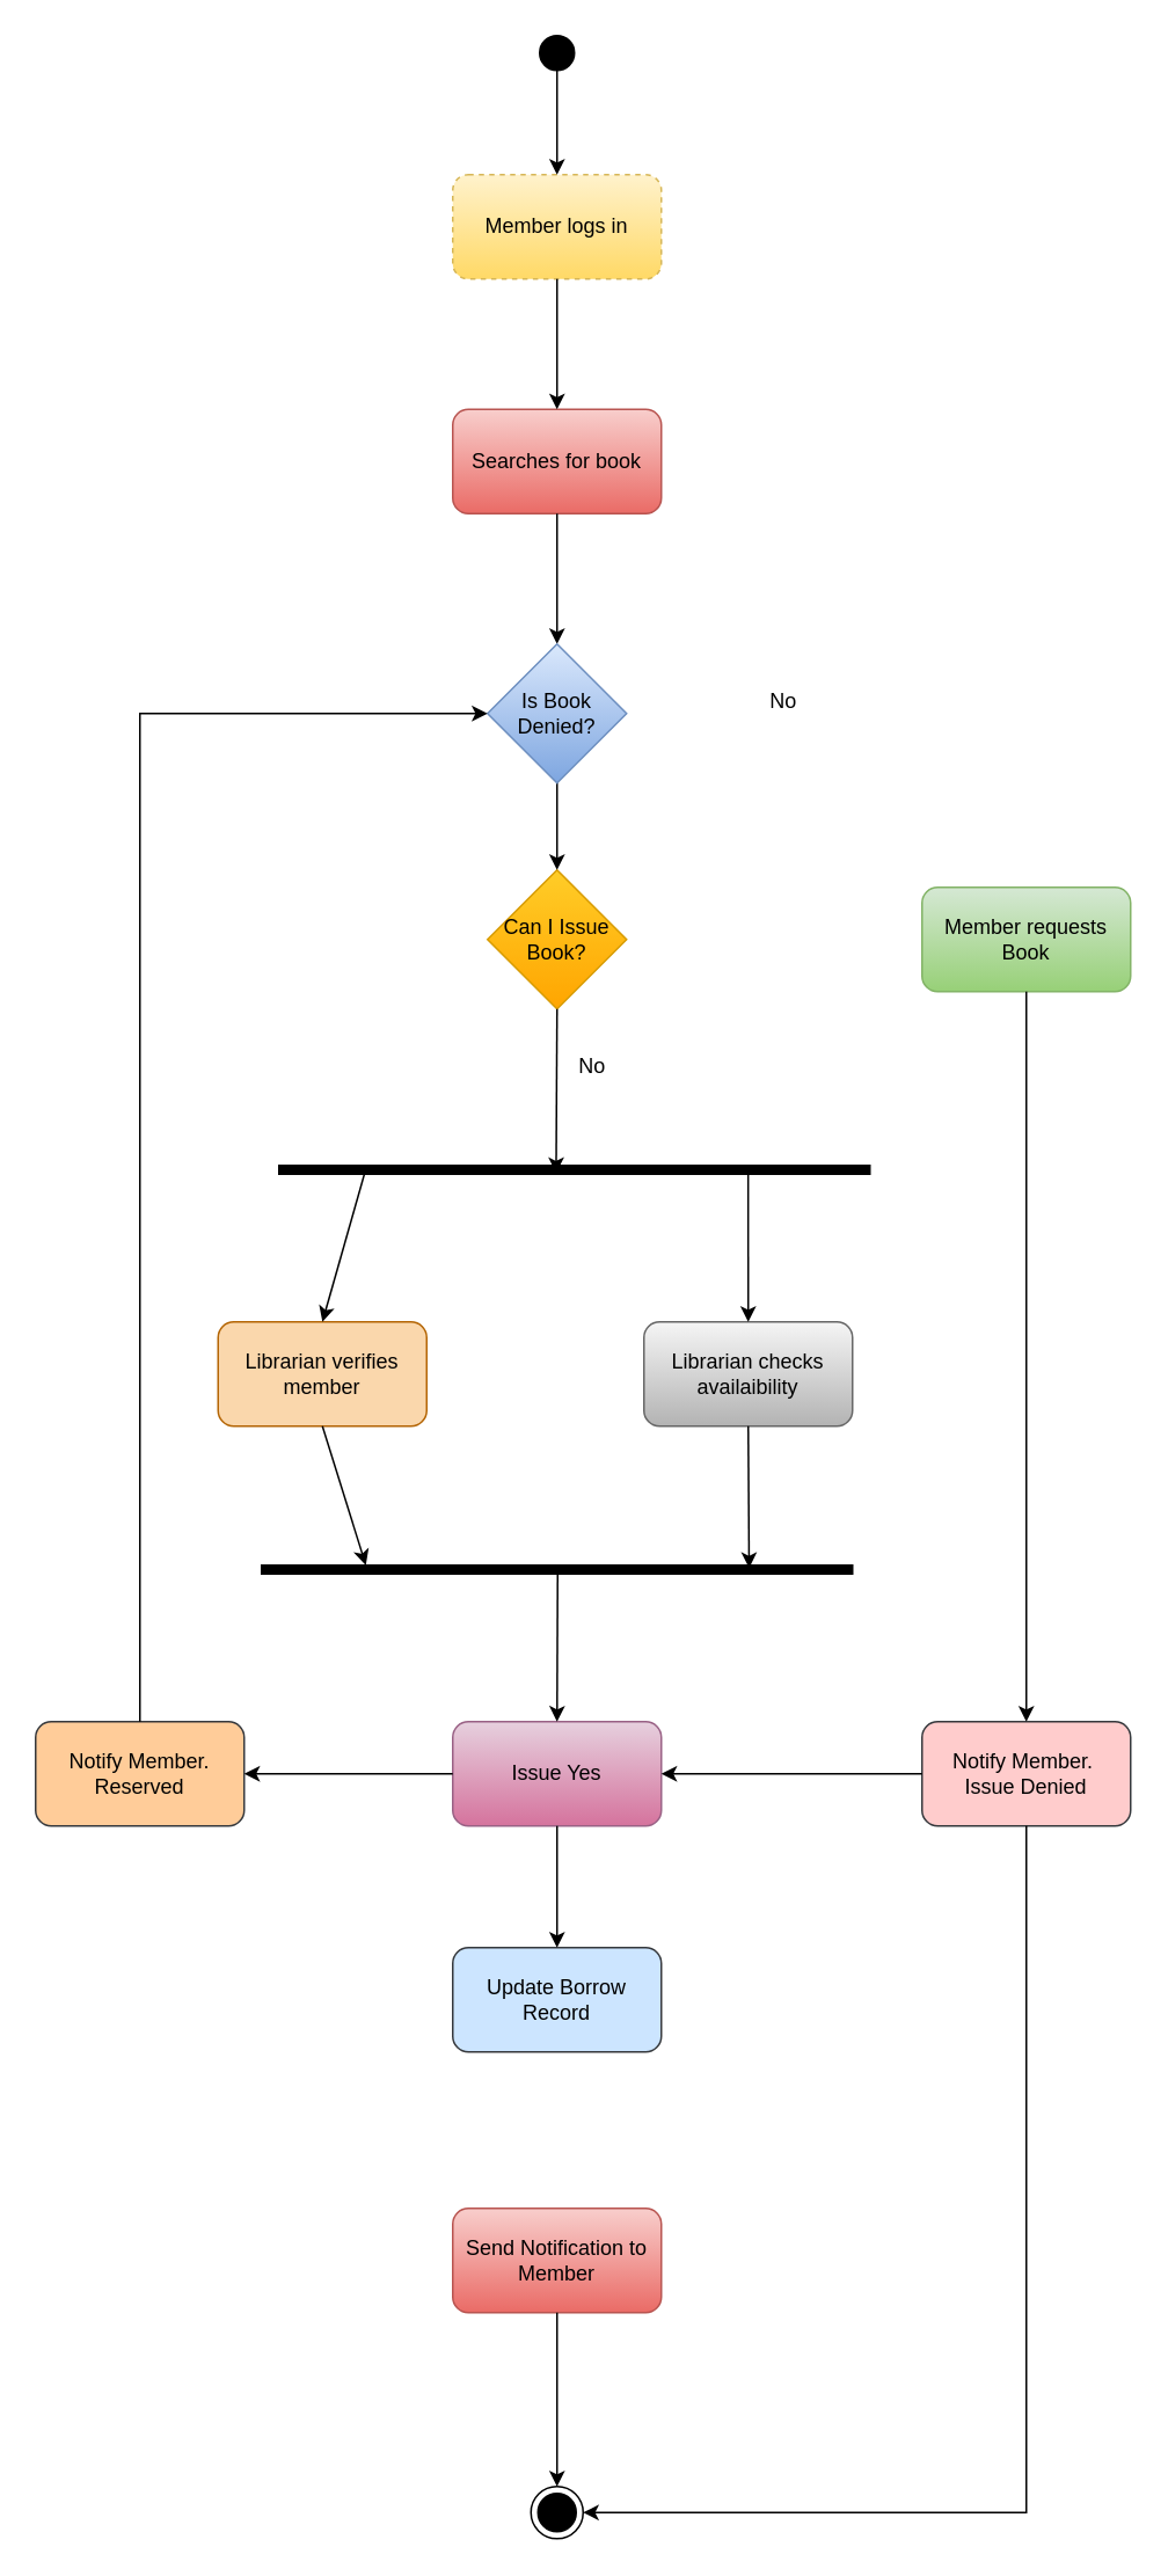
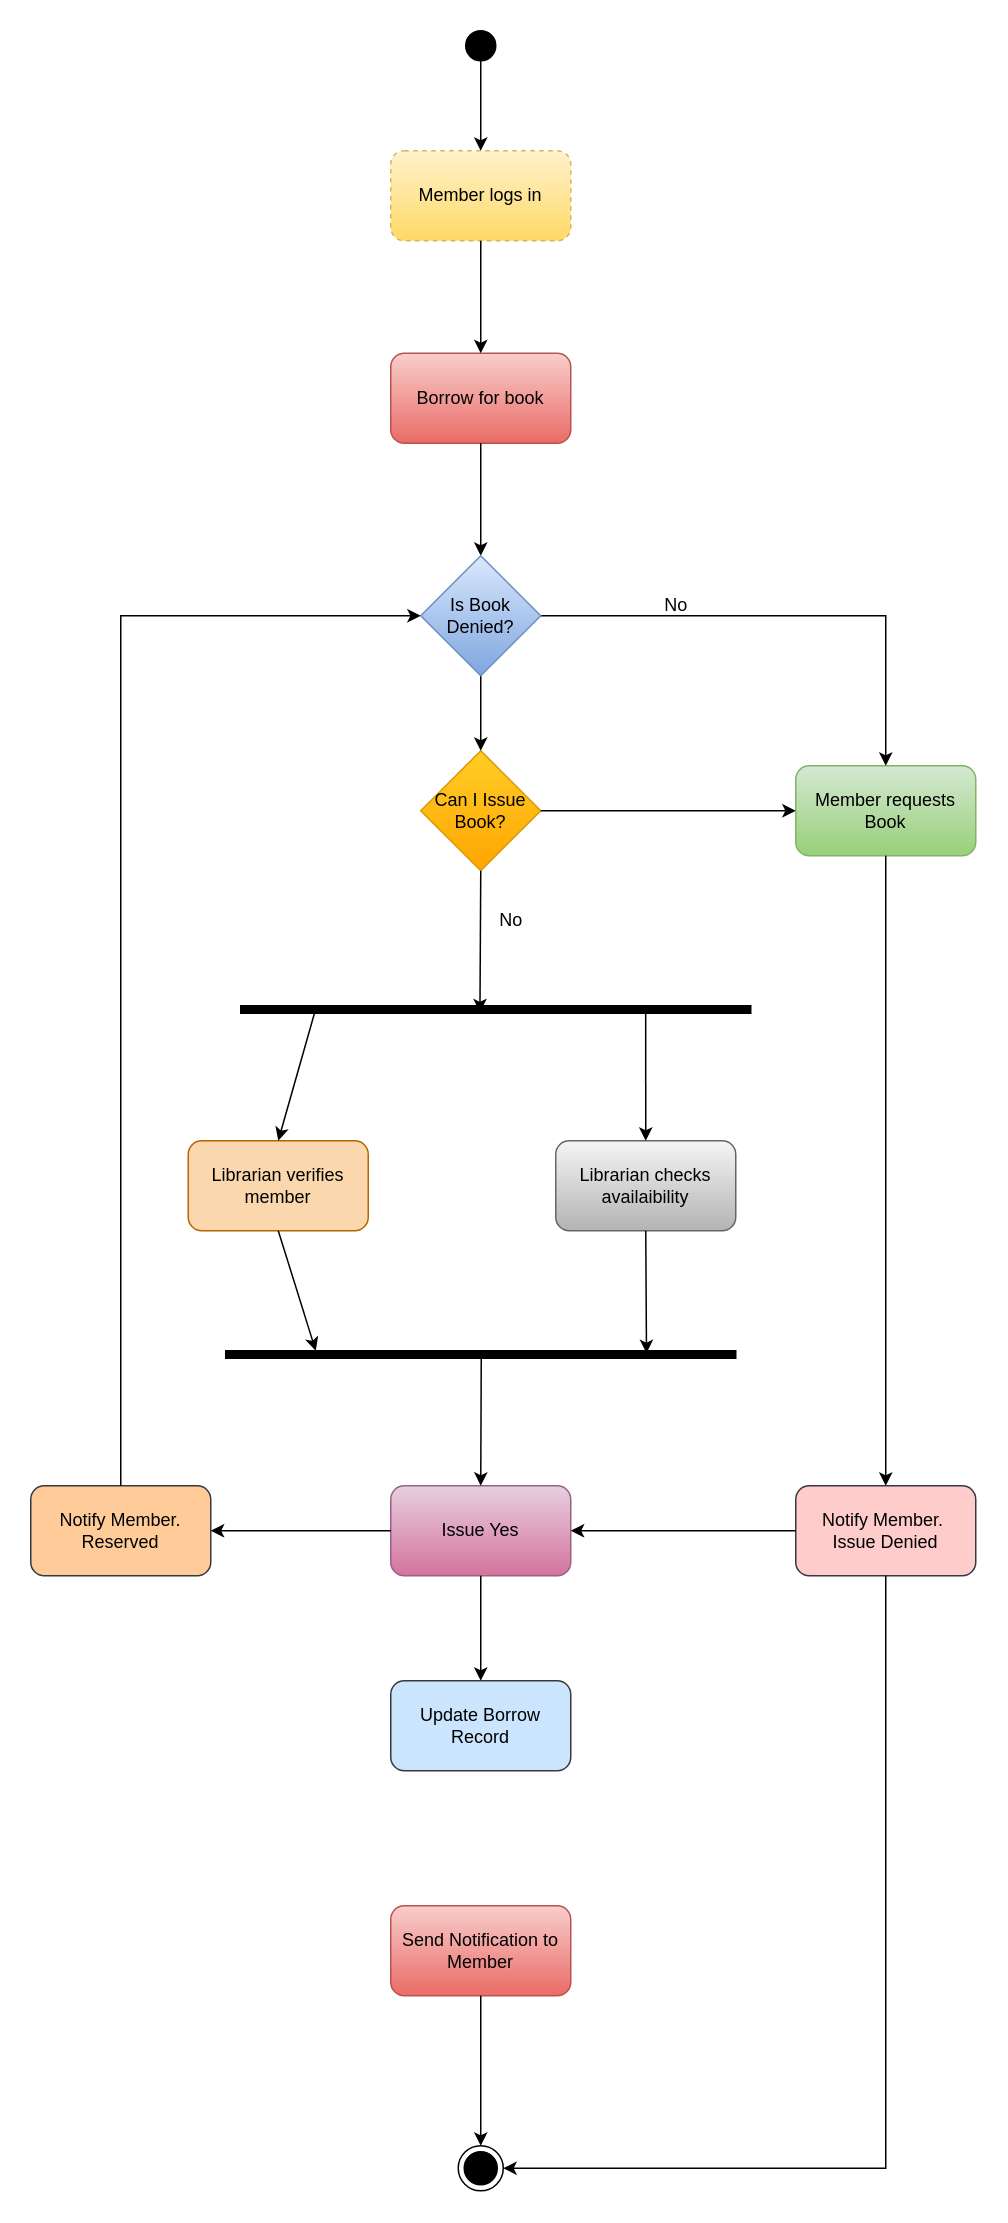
- <mxCell id="7" value="Searches for book" style="rounded=1;whiteSpace=wrap;html=1;fillColor=#f8cecc;strokeColor=#b85450;gradientColor=#ea6b66;" parent="1" vertex="1"><mxGeometry x="260" y="235" width="120" height="60" as="geometry" /></mxCell>
+ <mxCell id="7" value="Borrow for book" style="rounded=1;whiteSpace=wrap;html=1;fillColor=#f8cecc;strokeColor=#b85450;gradientColor=#ea6b66;" parent="1" vertex="1"><mxGeometry x="260" y="235" width="120" height="60" as="geometry" /></mxCell>
+ <mxCell id="10" value="" style="endArrow=classic;html=1;rounded=0;exitX=1;exitY=0.5;exitDx=0;exitDy=0;entryX=0.5;entryY=0;entryDx=0;entryDy=0;endFill=1;" parent="1" source="18" target="9" edge="1"><mxGeometry width="50" height="50" relative="1" as="geometry"><mxPoint x="380" y="410" as="sourcePoint" /><mxPoint x="530" y="300" as="targetPoint" /><Array as="points"><mxPoint x="590" y="410" /></Array></mxGeometry></mxCell>
+ <mxCell id="14" value="" style="endArrow=classic;html=1;rounded=0;entryX=0;entryY=0.5;entryDx=0;entryDy=0;exitX=1;exitY=0.5;exitDx=0;exitDy=0;" parent="1" source="12" target="9" edge="1"><mxGeometry width="50" height="50" relative="1" as="geometry"><mxPoint x="350" y="660" as="sourcePoint" /><mxPoint x="400" y="610" as="targetPoint" /></mxGeometry></mxCell>
